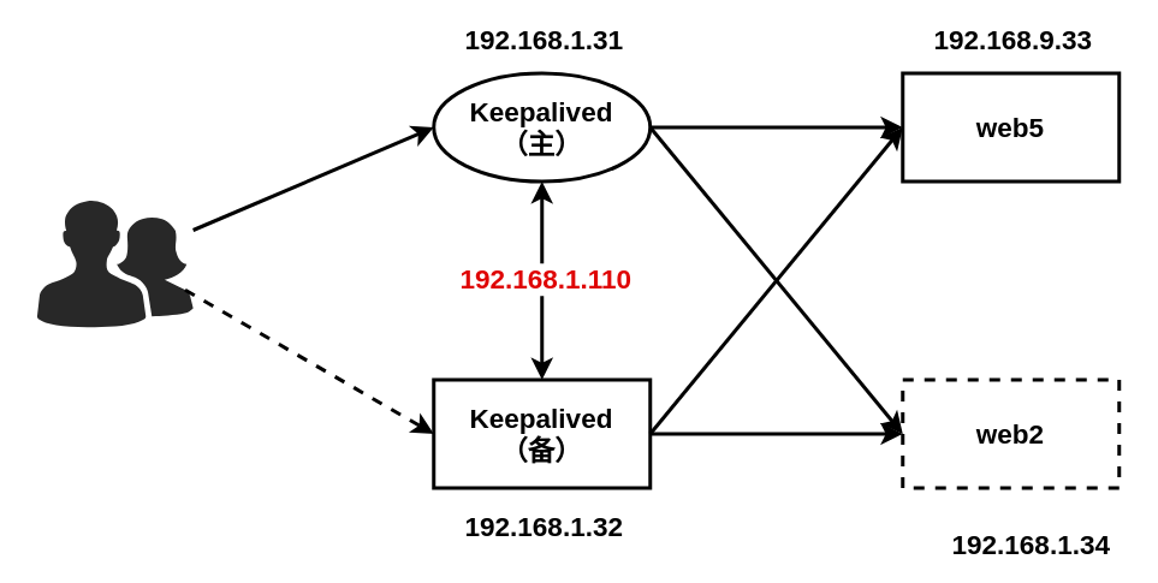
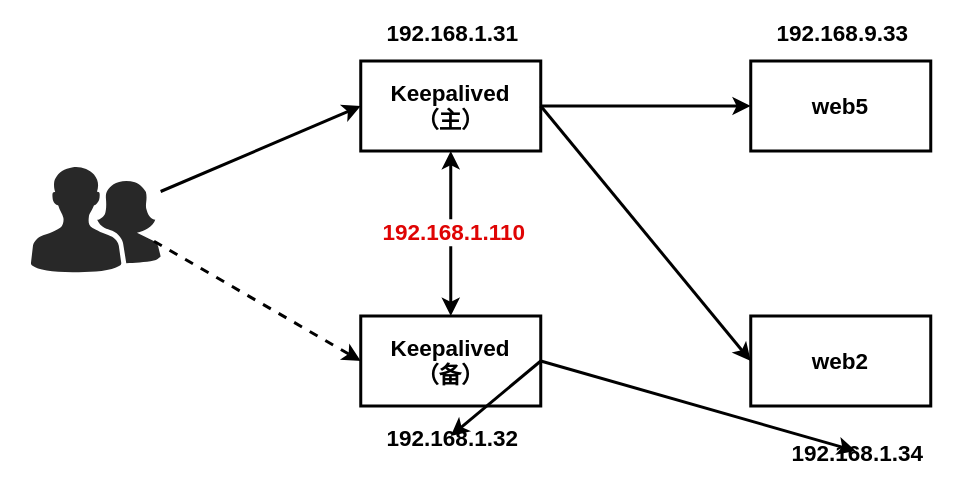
- <mxCell id="3" value="Keepalived&lt;br&gt;（主）" style="ellipse;whiteSpace=wrap;html=1;strokeWidth=2;fontSize=15;fontStyle=1;" vertex="1" parent="1"><mxGeometry x="240" y="40" width="120" height="60" as="geometry" /></mxCell>
+ <mxCell id="3" value="Keepalived&lt;br&gt;（主）" style="rounded=0;whiteSpace=wrap;html=1;strokeWidth=2;fontSize=15;fontStyle=1" vertex="1" parent="1"><mxGeometry x="240" y="40" width="120" height="60" as="geometry" /></mxCell>
- <mxCell id="17" value="" style="endArrow=classic;html=1;rounded=0;strokeWidth=2;fontSize=15;exitX=1;exitY=0.5;exitDx=0;exitDy=0;entryX=0;entryY=0.5;entryDx=0;entryDy=0;fontStyle=1" edge="1" parent="1" source="4" target="10"><mxGeometry width="50" height="50" relative="1" as="geometry"><mxPoint x="270" y="140" as="sourcePoint" /><mxPoint x="320" y="90" as="targetPoint" /></mxGeometry></mxCell>
+ <mxCell id="17" value="" style="endArrow=classic;html=1;rounded=0;strokeWidth=2;fontSize=15;exitX=1;exitY=0.5;exitDx=0;exitDy=0;fontStyle=1;" edge="1" parent="1" source="4" target="13"><mxGeometry width="50" height="50" relative="1" as="geometry"><mxPoint x="270" y="140" as="sourcePoint" /><mxPoint x="320" y="90" as="targetPoint" /></mxGeometry></mxCell>
- <mxCell id="16" value="" style="endArrow=classic;html=1;rounded=0;strokeWidth=2;fontSize=15;exitX=1;exitY=0.5;exitDx=0;exitDy=0;fontStyle=1" edge="1" parent="1" source="4" target="11"><mxGeometry width="50" height="50" relative="1" as="geometry"><mxPoint x="270" y="140" as="sourcePoint" /><mxPoint x="320" y="90" as="targetPoint" /></mxGeometry></mxCell>
+ <mxCell id="16" value="" style="endArrow=classic;html=1;rounded=0;strokeWidth=2;fontSize=15;exitX=1;exitY=0.5;exitDx=0;exitDy=0;fontStyle=1;" edge="1" parent="1" source="4" target="9"><mxGeometry width="50" height="50" relative="1" as="geometry"><mxPoint x="270" y="140" as="sourcePoint" /><mxPoint x="320" y="90" as="targetPoint" /></mxGeometry></mxCell>
- <mxCell id="11" value="web2" style="rounded=0;whiteSpace=wrap;html=1;strokeWidth=2;fontSize=15;fontStyle=1;dashed=1;" vertex="1" parent="1"><mxGeometry x="500" y="210" width="120" height="60" as="geometry" /></mxCell>
+ <mxCell id="11" value="web2" style="rounded=0;whiteSpace=wrap;html=1;strokeWidth=2;fontSize=15;fontStyle=1" vertex="1" parent="1"><mxGeometry x="500" y="210" width="120" height="60" as="geometry" /></mxCell>
